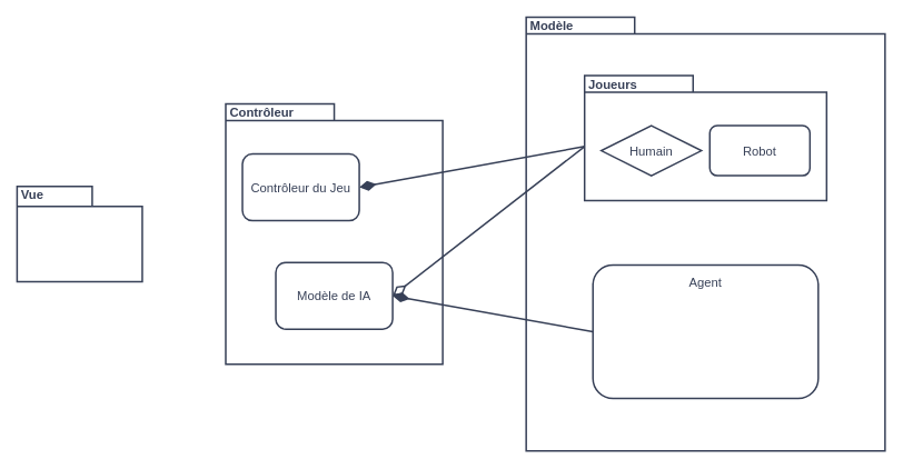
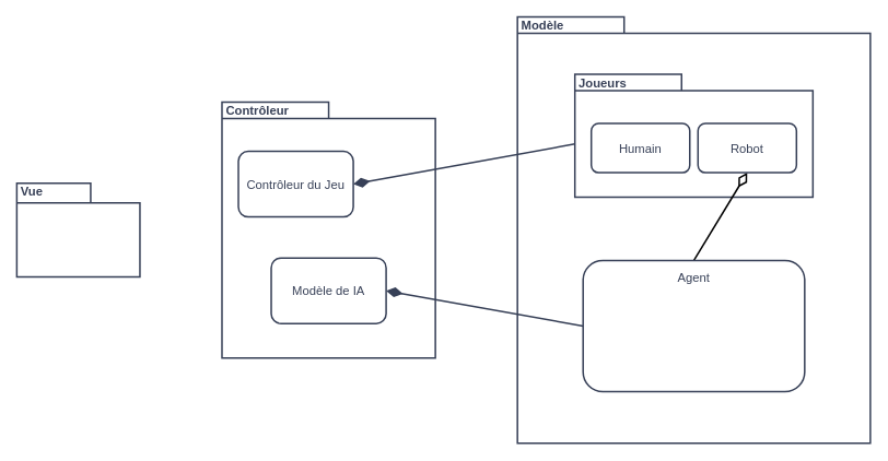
- <mxCell id="12" value="Humain" style="rhombus;whiteSpace=wrap;html=1;fontSize=15;strokeColor=#374057;fontColor=#374057;strokeWidth=2;fontFamily=Arial;" parent="1" vertex="1"><mxGeometry x="720" y="150" width="120" height="60" as="geometry" /></mxCell>
+ <mxCell id="12" value="Humain" style="rounded=1;whiteSpace=wrap;html=1;fontSize=15;strokeColor=#374057;fontColor=#374057;strokeWidth=2;fontFamily=Arial;" parent="1" vertex="1"><mxGeometry x="720" y="150" width="120" height="60" as="geometry" /></mxCell>
- <mxCell id="8" style="rounded=0;orthogonalLoop=1;jettySize=auto;html=1;startArrow=diamondThin;startFill=0;endArrow=none;endFill=0;startSize=15;exitX=1;exitY=0.5;exitDx=0;exitDy=0;entryX=0;entryY=0;entryDx=0;entryDy=85;entryPerimeter=0;strokeColor=#374057;fontColor=#374057;strokeWidth=2;fontFamily=Arial;fontSize=15;" parent="1" source="9" target="3" edge="1"><mxGeometry relative="1" as="geometry"><mxPoint x="700" y="180" as="targetPoint" /></mxGeometry></mxCell>
+ <mxCell id="10" style="orthogonalLoop=1;jettySize=auto;html=1;endArrow=none;endFill=0;startSize=15;sourcePerimeterSpacing=0;startArrow=diamondThin;startFill=0;exitX=0.5;exitY=1;exitDx=0;exitDy=0;entryX=0.5;entryY=0;entryDx=0;entryDy=0;strokeWidth=2;rounded=0;" parent="1" source="13" target="11" edge="1"><mxGeometry relative="1" as="geometry" /></mxCell>
